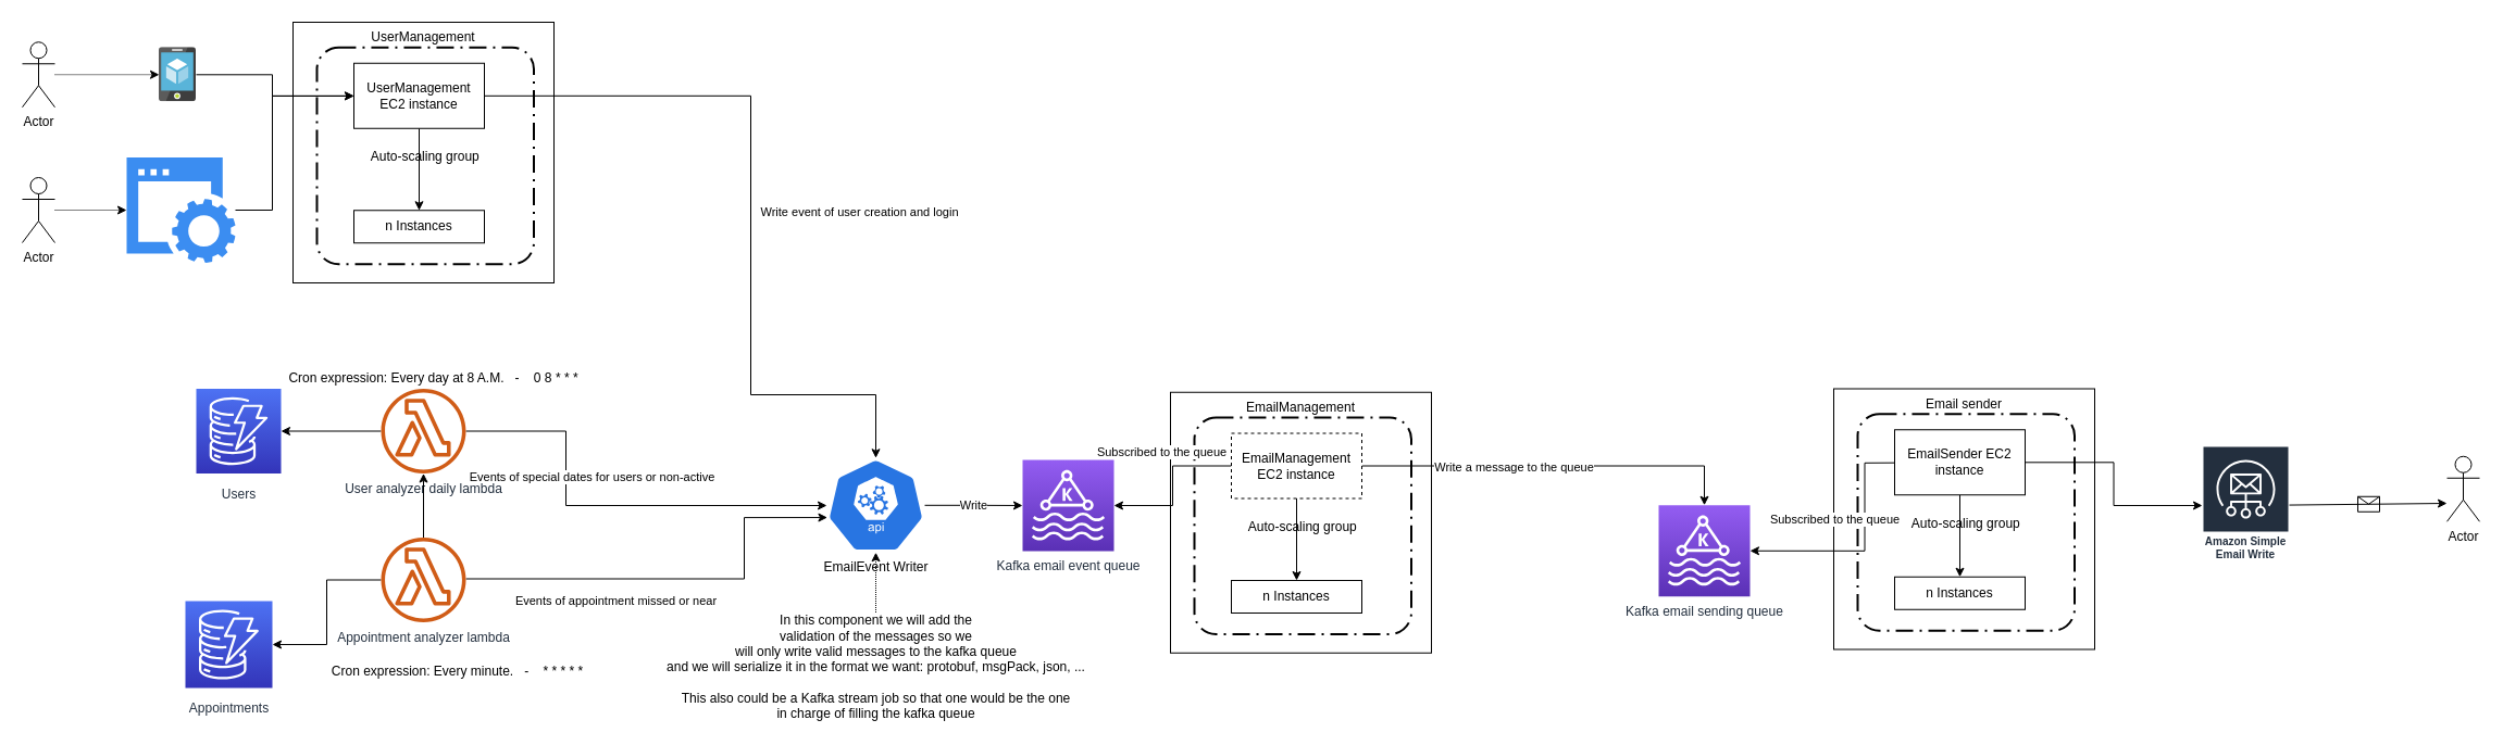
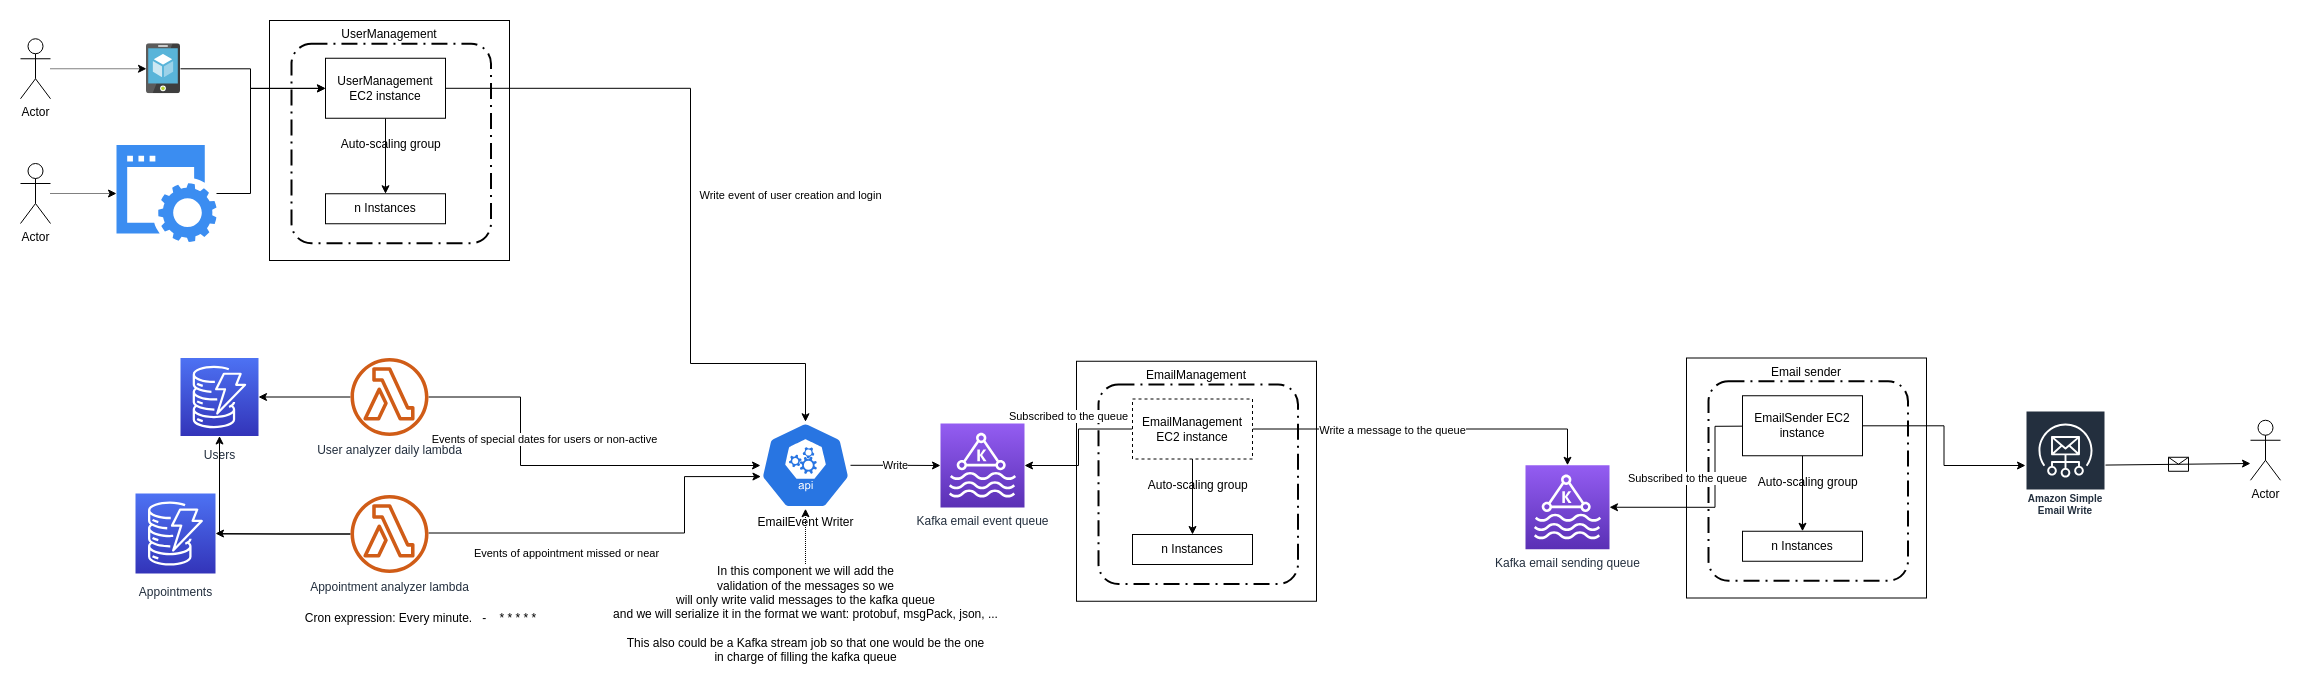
- <mxCell id="15" value="Cron expression: Every day at 8 A.M.&amp;nbsp; &amp;nbsp;-&amp;nbsp; &amp;nbsp; 0 8 * * *" style="text;html=1;align=center;verticalAlign=middle;resizable=0;points=[];autosize=1;strokeColor=none;fillColor=none;" vertex="1" parent="1"><mxGeometry x="258" y="337.5" width="280" height="20" as="geometry" /></mxCell>
- <mxCell id="17" style="edgeStyle=orthogonalEdgeStyle;rounded=0;orthogonalLoop=1;jettySize=auto;html=1;" edge="1" parent="1" source="19" target="14"><mxGeometry relative="1" as="geometry" /></mxCell>
+ <mxCell id="17" style="edgeStyle=orthogonalEdgeStyle;rounded=0;orthogonalLoop=1;jettySize=auto;html=1;" edge="1" parent="1" source="19" target="4"><mxGeometry relative="1" as="geometry" /></mxCell>
- <mxCell id="5" value="Appointments" style="outlineConnect=0;fontColor=#232F3E;gradientColor=#4D72F3;gradientDirection=north;fillColor=#3334B9;strokeColor=#ffffff;dashed=0;verticalLabelPosition=bottom;verticalAlign=top;align=center;html=1;fontSize=12;fontStyle=0;aspect=fixed;shape=mxgraph.aws4.resourceIcon;resIcon=mxgraph.aws4.dynamodb;labelBackgroundColor=#ffffff;spacingTop=5;" vertex="1" parent="1"><mxGeometry x="170" y="553" width="80" height="80" as="geometry" /></mxCell>
+ <mxCell id="5" value="Appointments" style="outlineConnect=0;fontColor=#232F3E;gradientColor=#4D72F3;gradientDirection=north;fillColor=#3334B9;strokeColor=#ffffff;dashed=0;verticalLabelPosition=bottom;verticalAlign=top;align=center;html=1;fontSize=12;fontStyle=0;aspect=fixed;shape=mxgraph.aws4.resourceIcon;resIcon=mxgraph.aws4.dynamodb;labelBackgroundColor=#ffffff;spacingTop=5;" vertex="1" parent="1"><mxGeometry x="135" y="493" width="80" height="80" as="geometry" /></mxCell>
